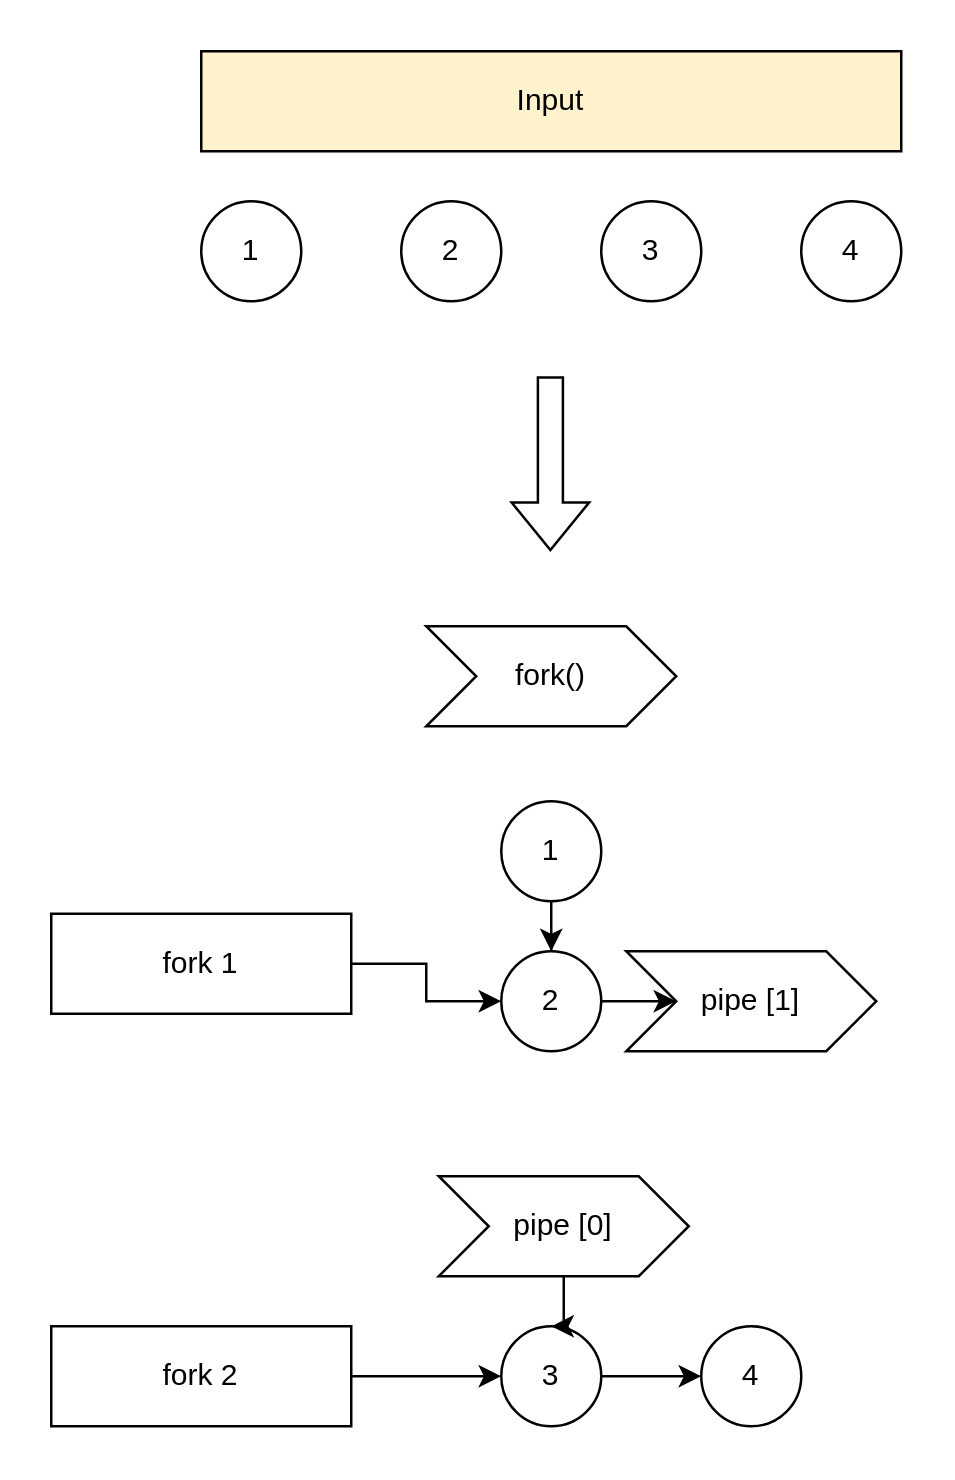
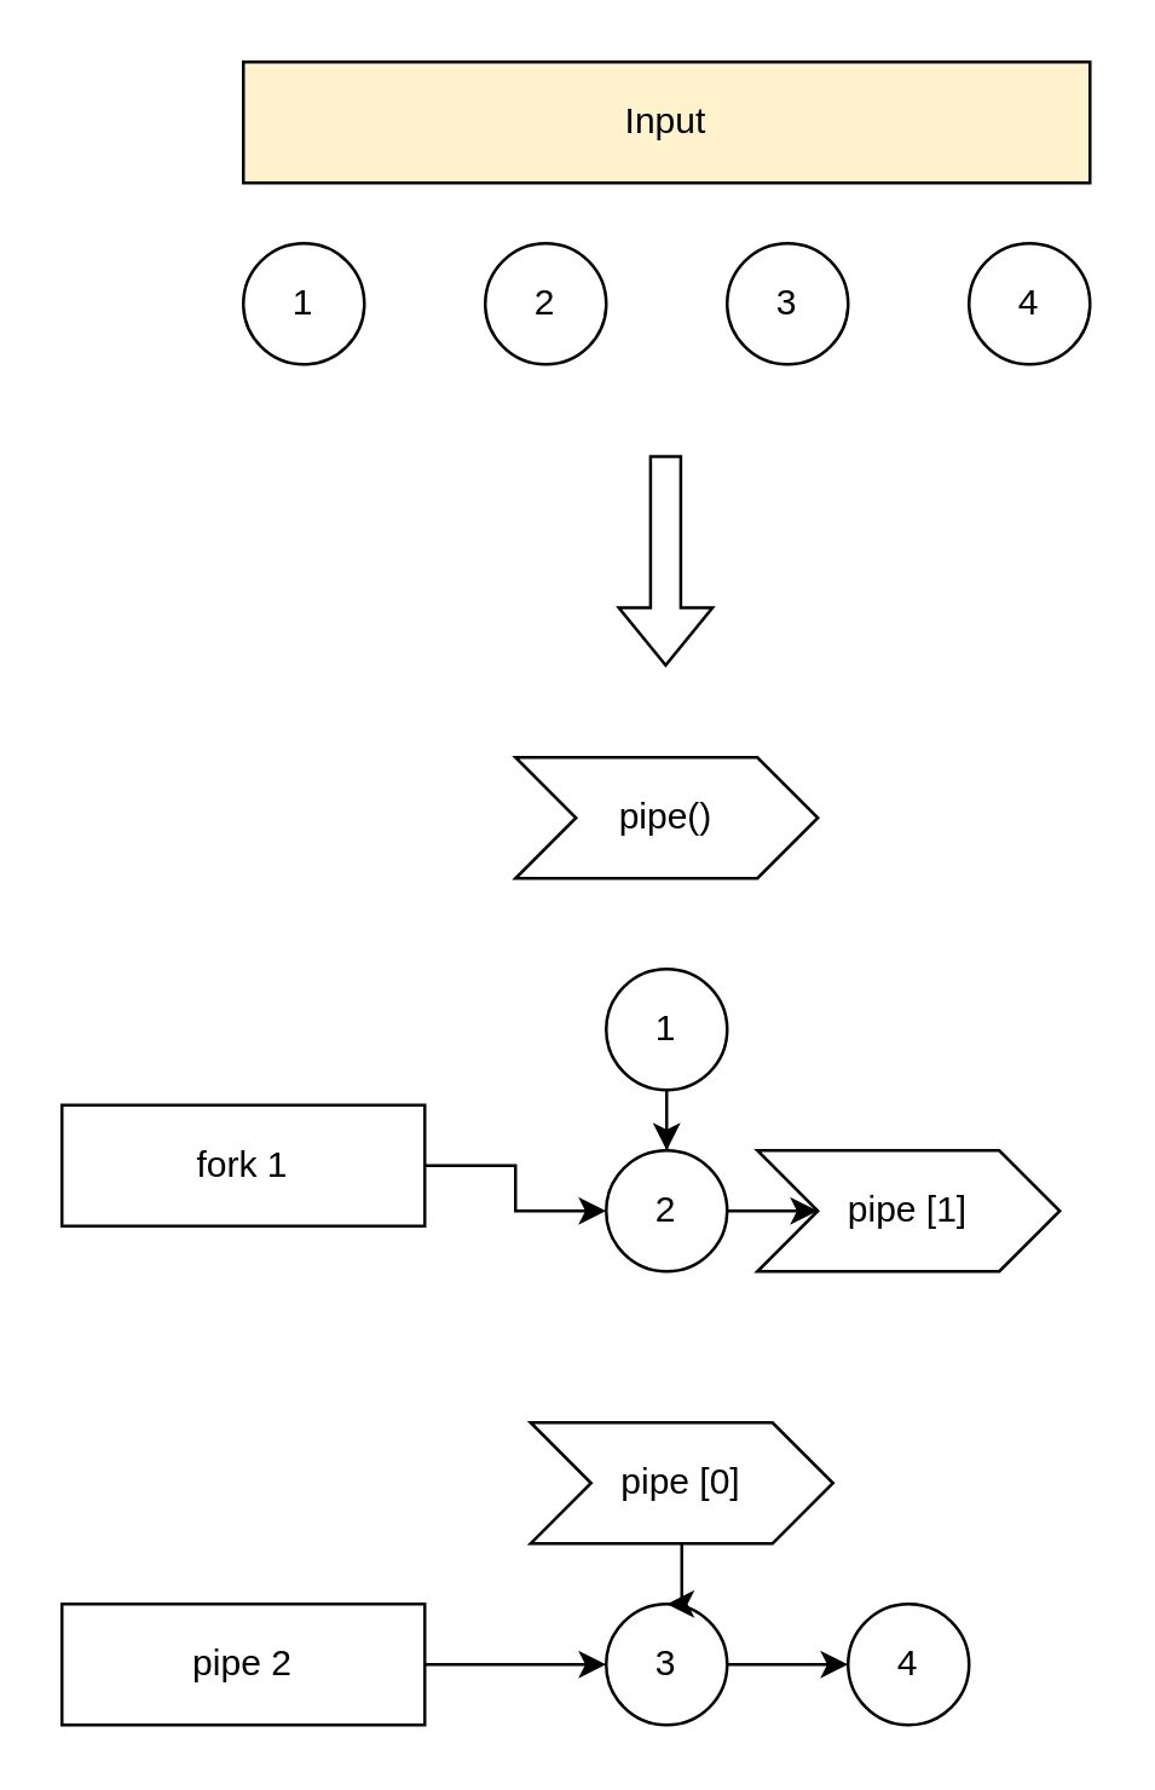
- <mxCell id="22" value="fork()" style="shape=step;perimeter=stepPerimeter;whiteSpace=wrap;html=1;fixedSize=1;rounded=0;" parent="1" vertex="1"><mxGeometry x="170" y="250" width="100" height="40" as="geometry" /></mxCell>
+ <mxCell id="22" value="pipe()" style="shape=step;perimeter=stepPerimeter;whiteSpace=wrap;html=1;fixedSize=1;rounded=0;" parent="1" vertex="1"><mxGeometry x="170" y="250" width="100" height="40" as="geometry" /></mxCell>
- <mxCell id="13" value="fork 2" style="rounded=0;whiteSpace=wrap;html=1;" parent="1" vertex="1"><mxGeometry x="20" y="530" width="120" height="40" as="geometry" /></mxCell>
+ <mxCell id="13" value="pipe 2" style="rounded=0;whiteSpace=wrap;html=1;" parent="1" vertex="1"><mxGeometry x="20" y="530" width="120" height="40" as="geometry" /></mxCell>
